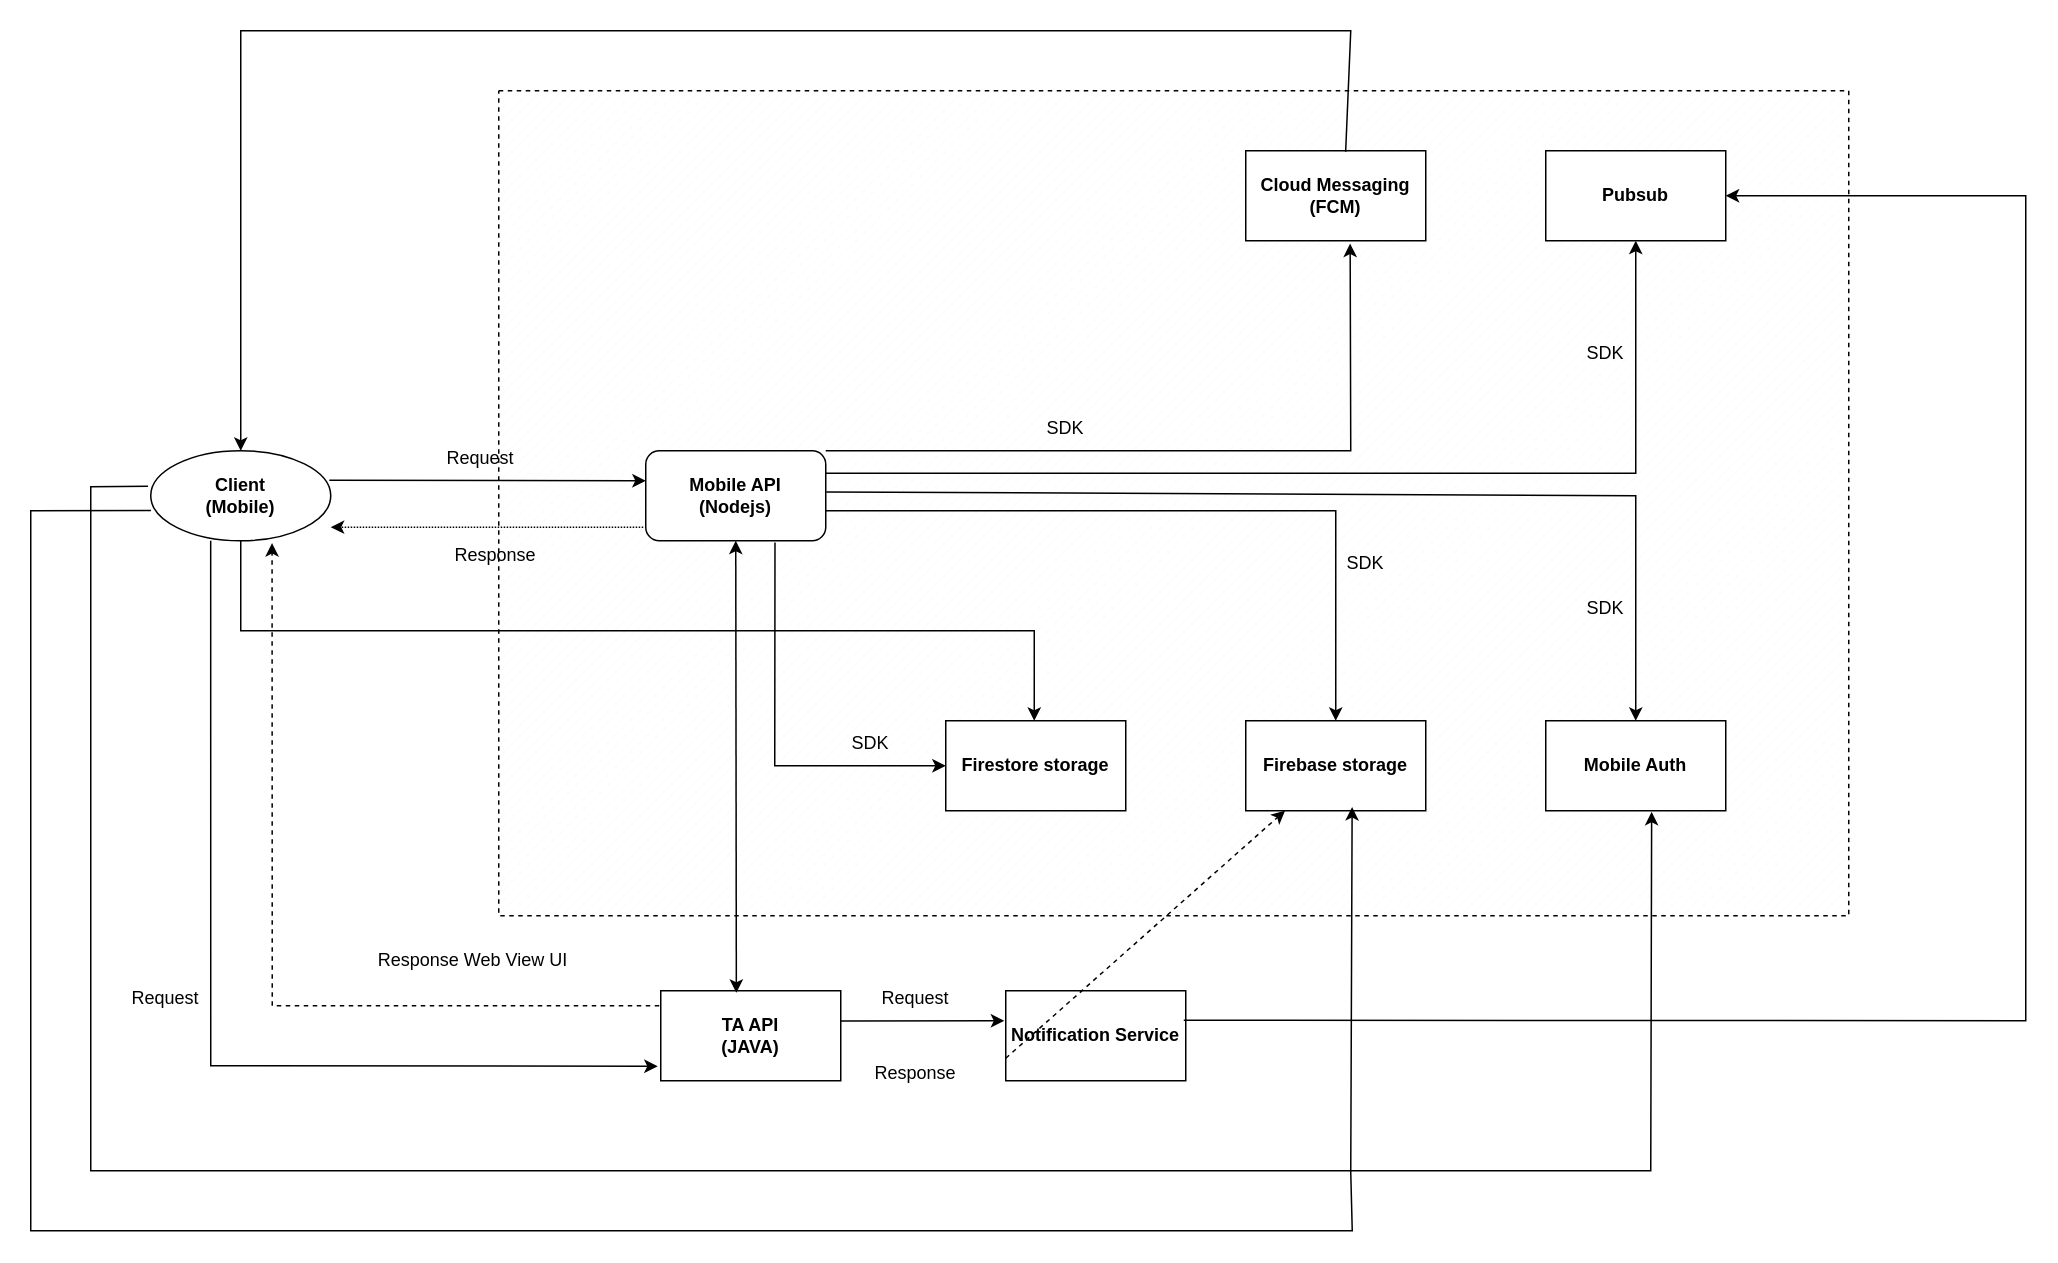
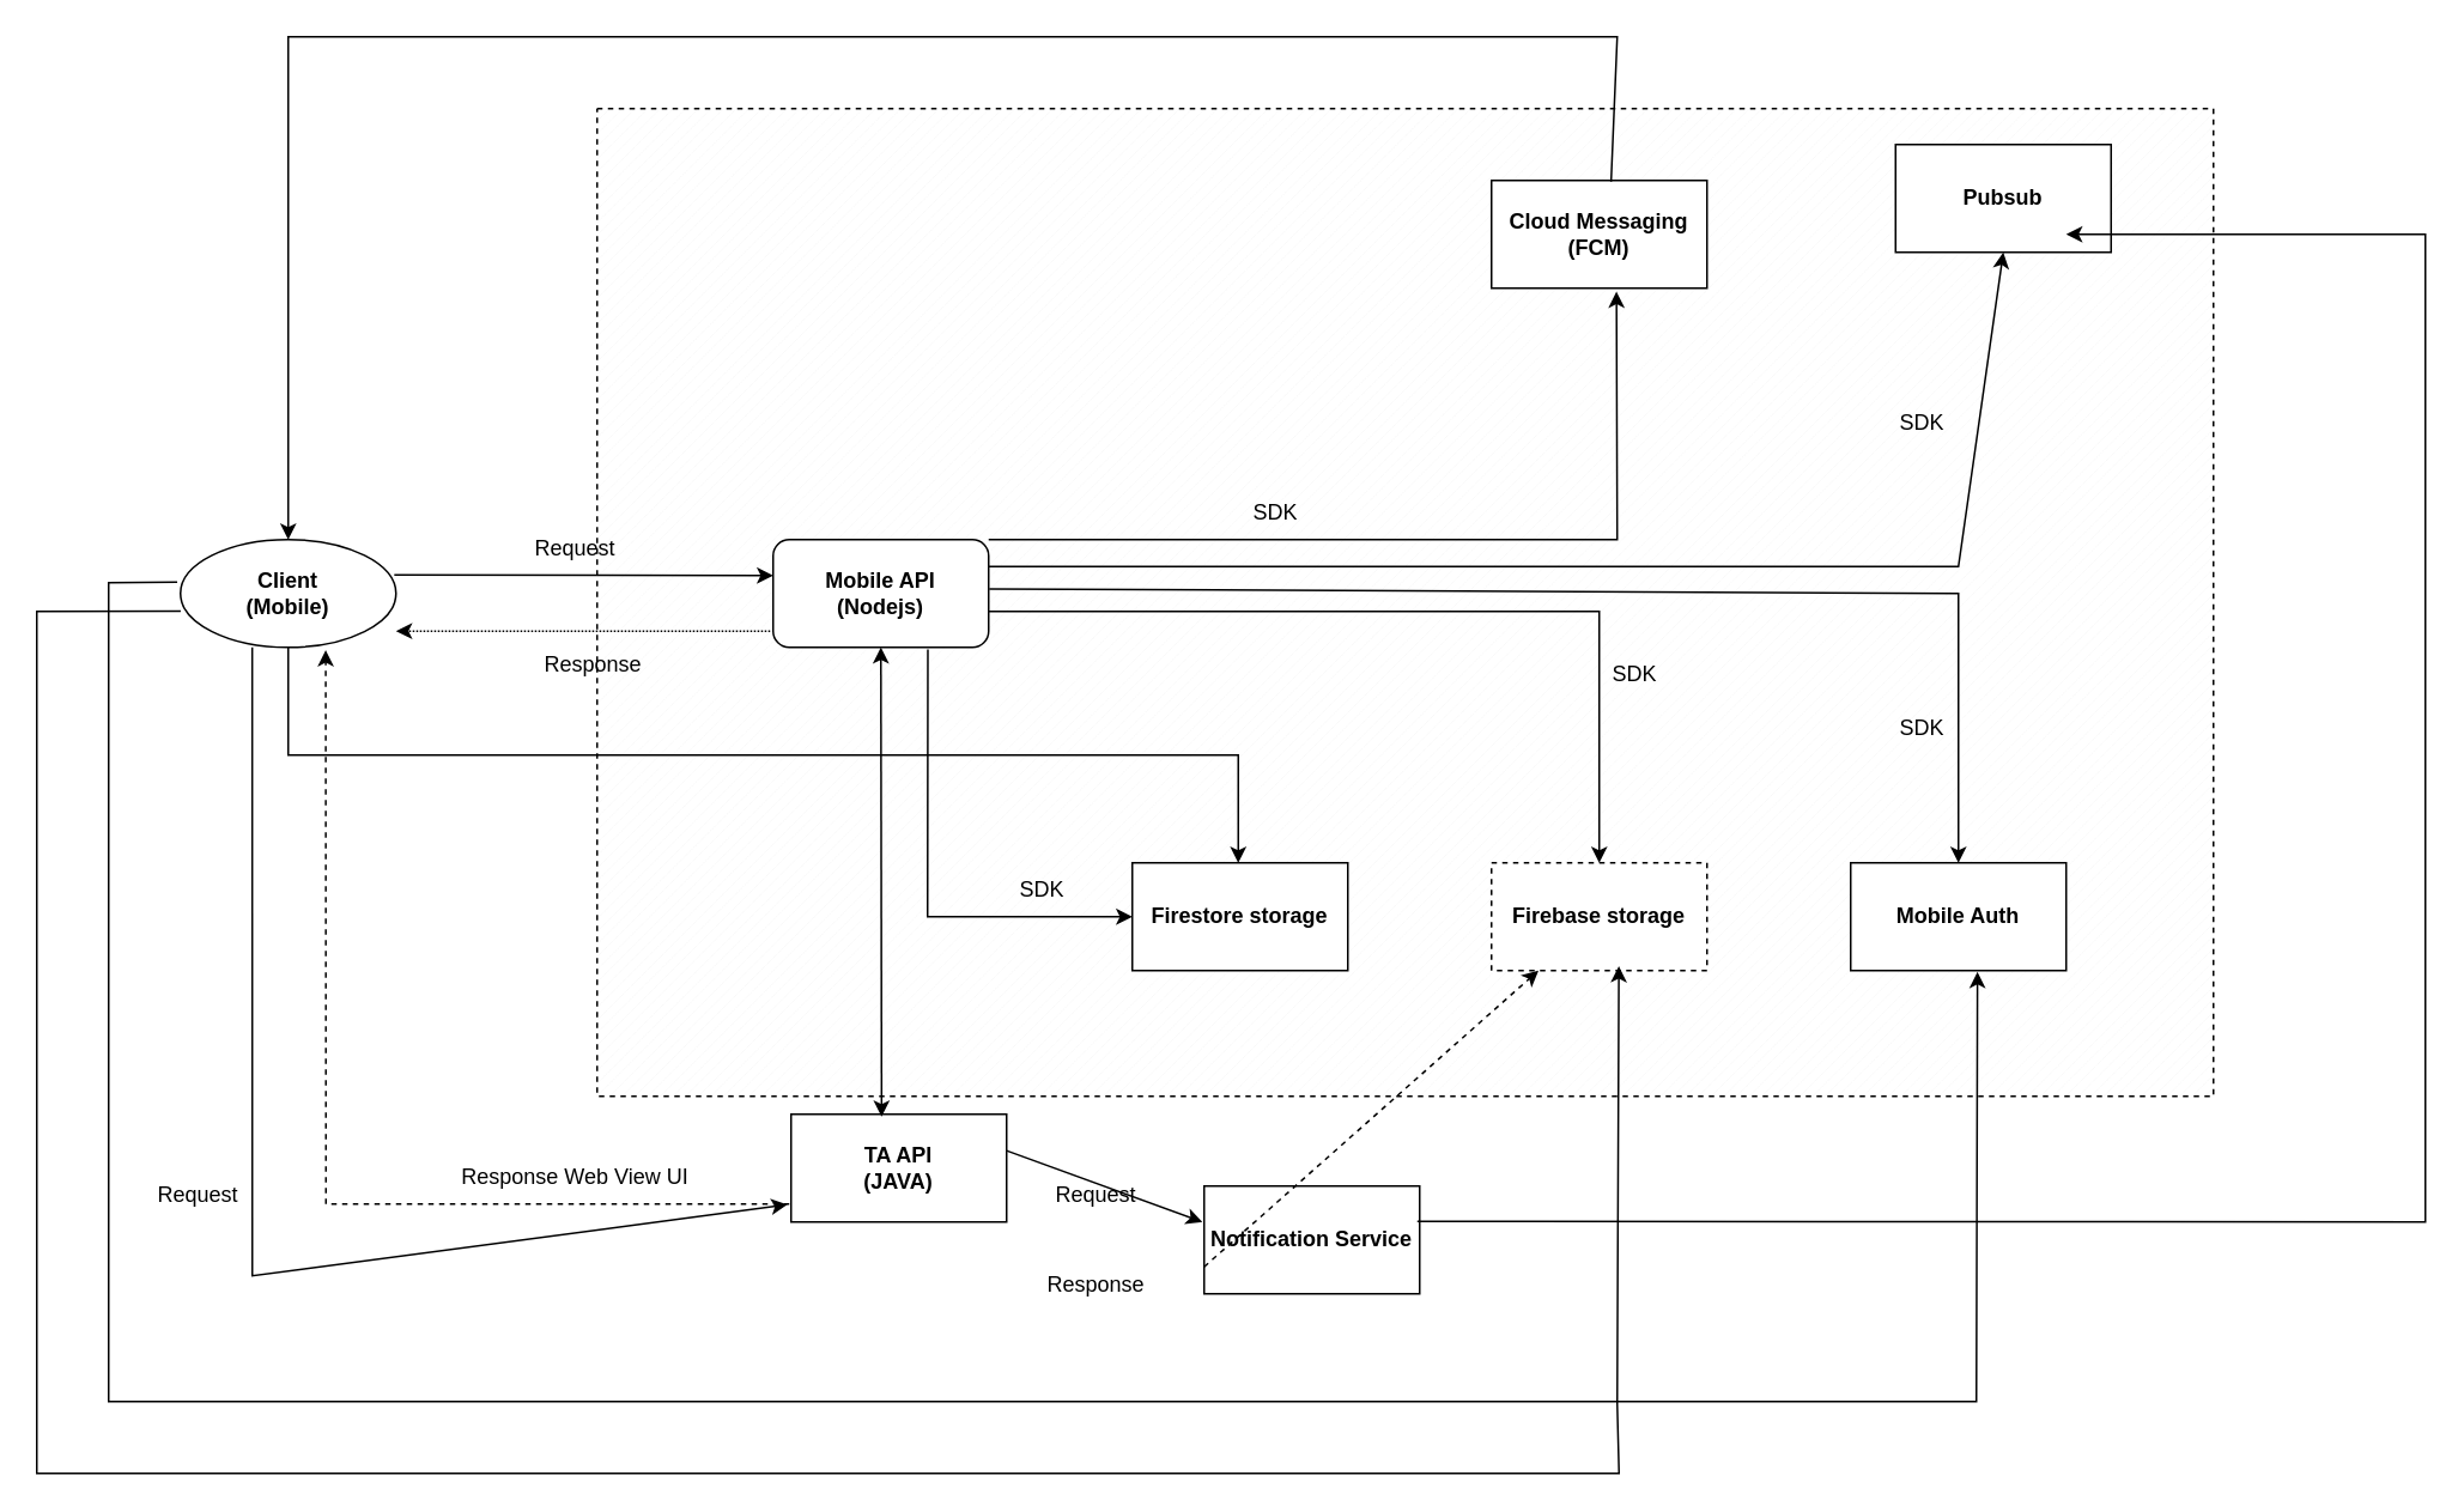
- <mxCell id="10" value="&lt;b&gt;Pubsub&lt;/b&gt;" style="rounded=0;whiteSpace=wrap;html=1;" vertex="1" parent="2"><mxGeometry x="1010" y="80" width="120" height="60" as="geometry" /></mxCell>
+ <mxCell id="10" value="&lt;b&gt;Pubsub&lt;/b&gt;" style="rounded=0;whiteSpace=wrap;html=1;" vertex="1" parent="2"><mxGeometry x="1035" y="60" width="120" height="60" as="geometry" /></mxCell>
- <mxCell id="19" value="&lt;b&gt;Firebase storage&lt;/b&gt;" style="rounded=0;whiteSpace=wrap;html=1;" vertex="1" parent="2"><mxGeometry x="810" y="460" width="120" height="60" as="geometry" /></mxCell>
+ <mxCell id="19" value="&lt;b&gt;Firebase storage&lt;/b&gt;" style="rounded=0;whiteSpace=wrap;html=1;dashed=1;" vertex="1" parent="2"><mxGeometry x="810" y="460" width="120" height="60" as="geometry" /></mxCell>
- <mxCell id="33" value="Response Web View UI" style="text;html=1;align=center;verticalAlign=middle;whiteSpace=wrap;rounded=0;" vertex="1" parent="2"><mxGeometry x="215" y="605" width="160" height="30" as="geometry" /></mxCell>
+ <mxCell id="33" value="Response Web View UI" style="text;html=1;align=center;verticalAlign=middle;whiteSpace=wrap;rounded=0;" vertex="1" parent="2"><mxGeometry x="220" y="620" width="160" height="30" as="geometry" /></mxCell>
- <mxCell id="6" value="&lt;b&gt;TA API&lt;/b&gt;&lt;div&gt;&lt;b&gt;(JAVA)&lt;/b&gt;&lt;/div&gt;" style="rounded=0;whiteSpace=wrap;html=1;" vertex="1" parent="2"><mxGeometry x="420" y="640" width="120" height="60" as="geometry" /></mxCell>
+ <mxCell id="6" value="&lt;b&gt;TA API&lt;/b&gt;&lt;div&gt;&lt;b&gt;(JAVA)&lt;/b&gt;&lt;/div&gt;" style="rounded=0;whiteSpace=wrap;html=1;" vertex="1" parent="2"><mxGeometry x="420" y="600" width="120" height="60" as="geometry" /></mxCell>
